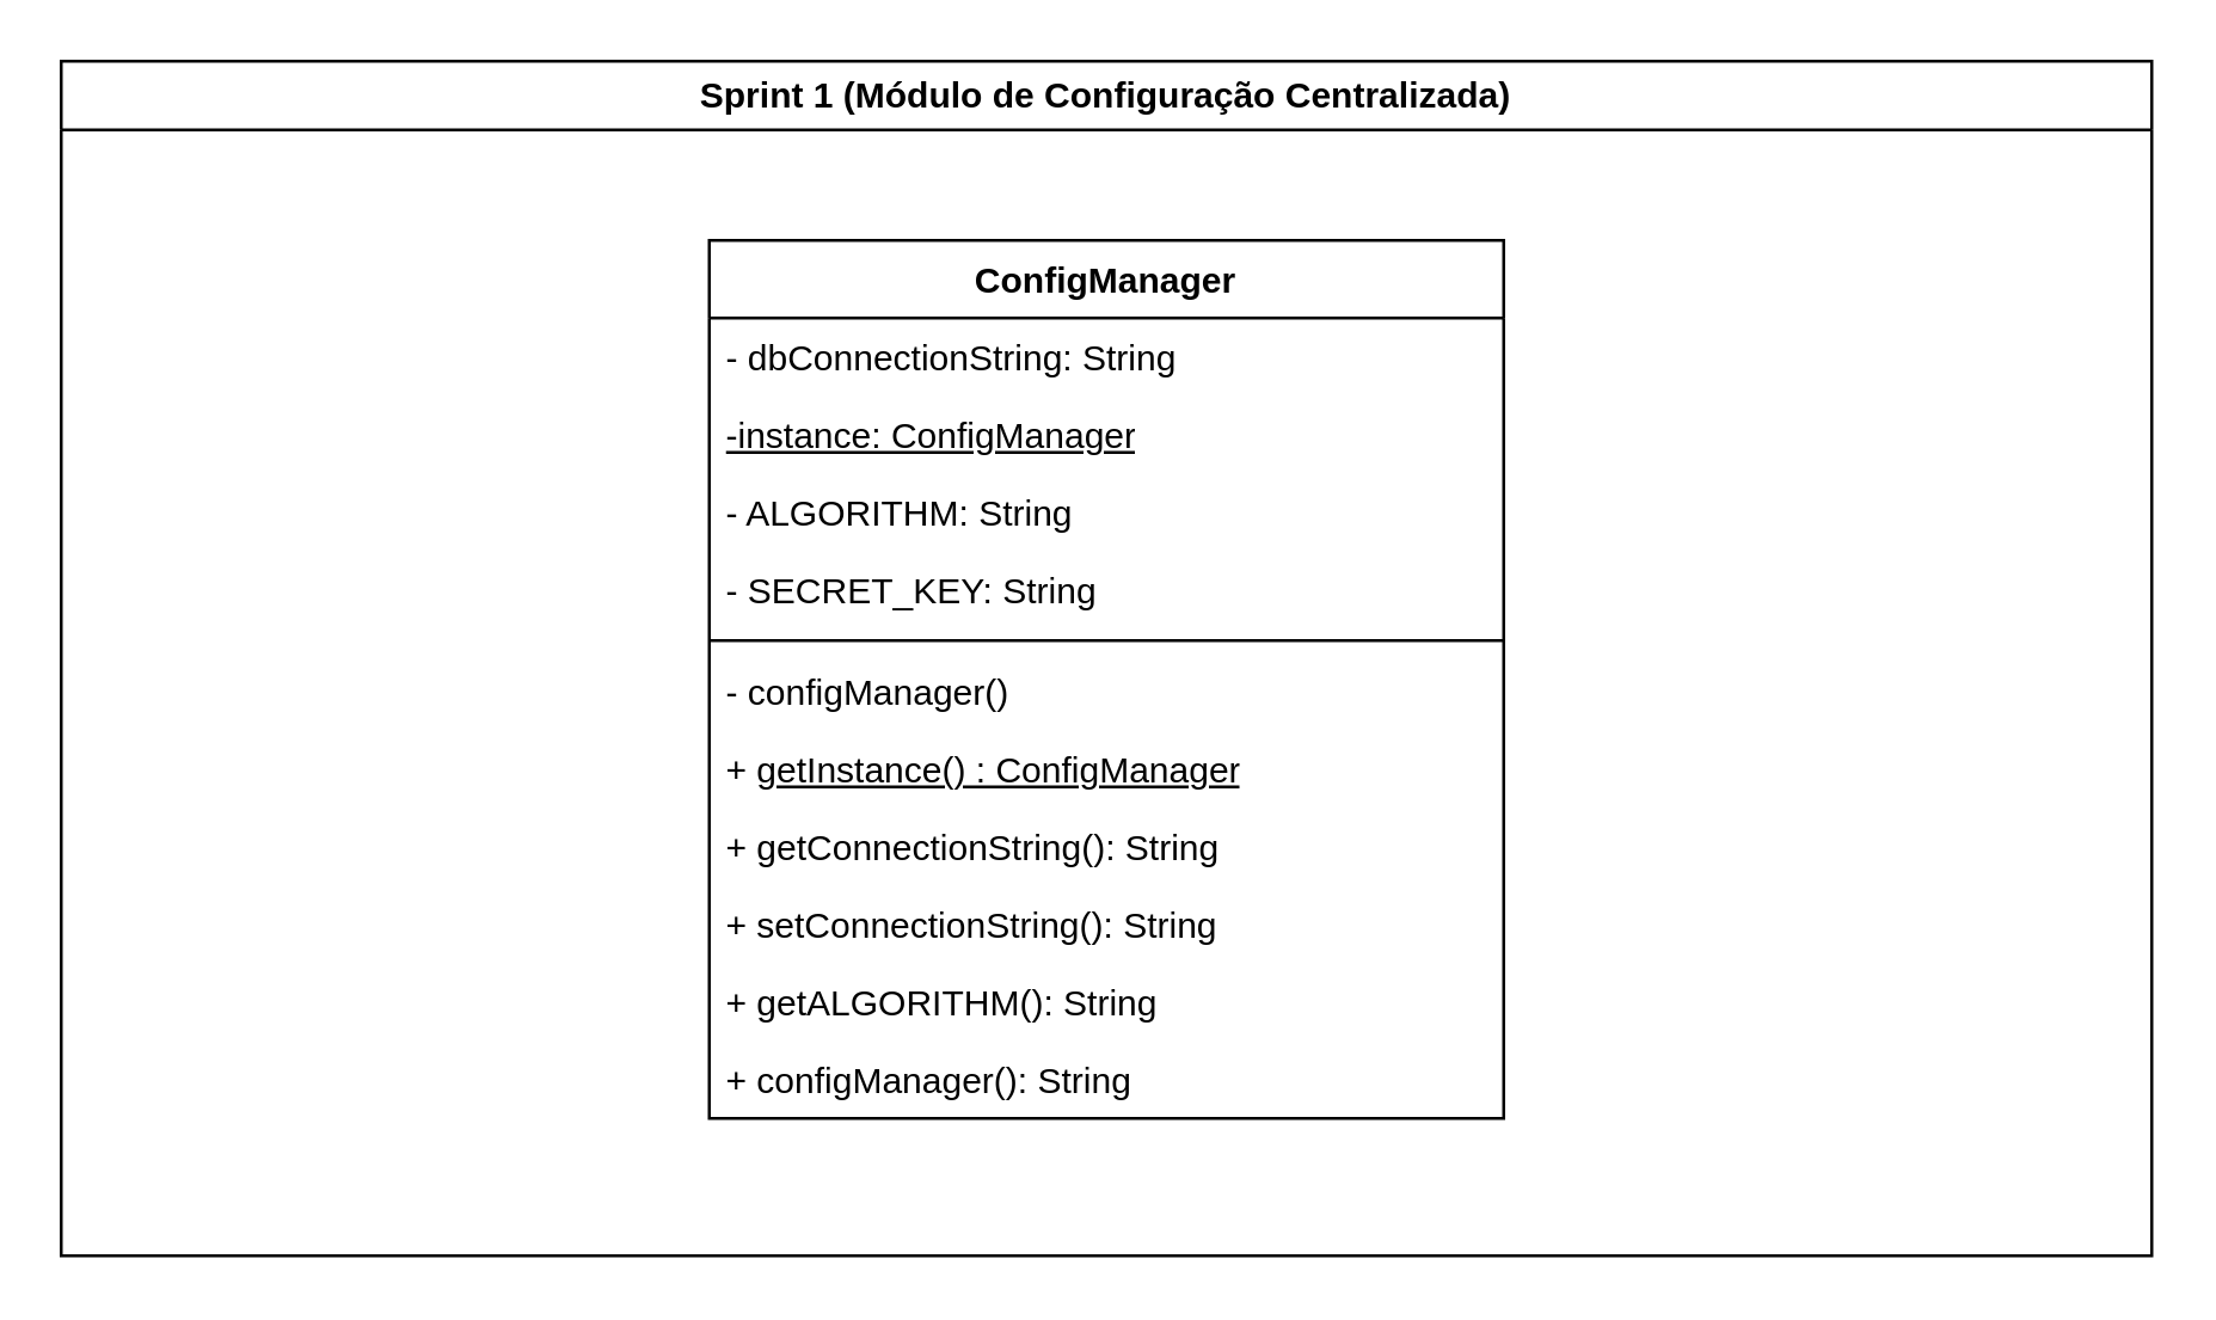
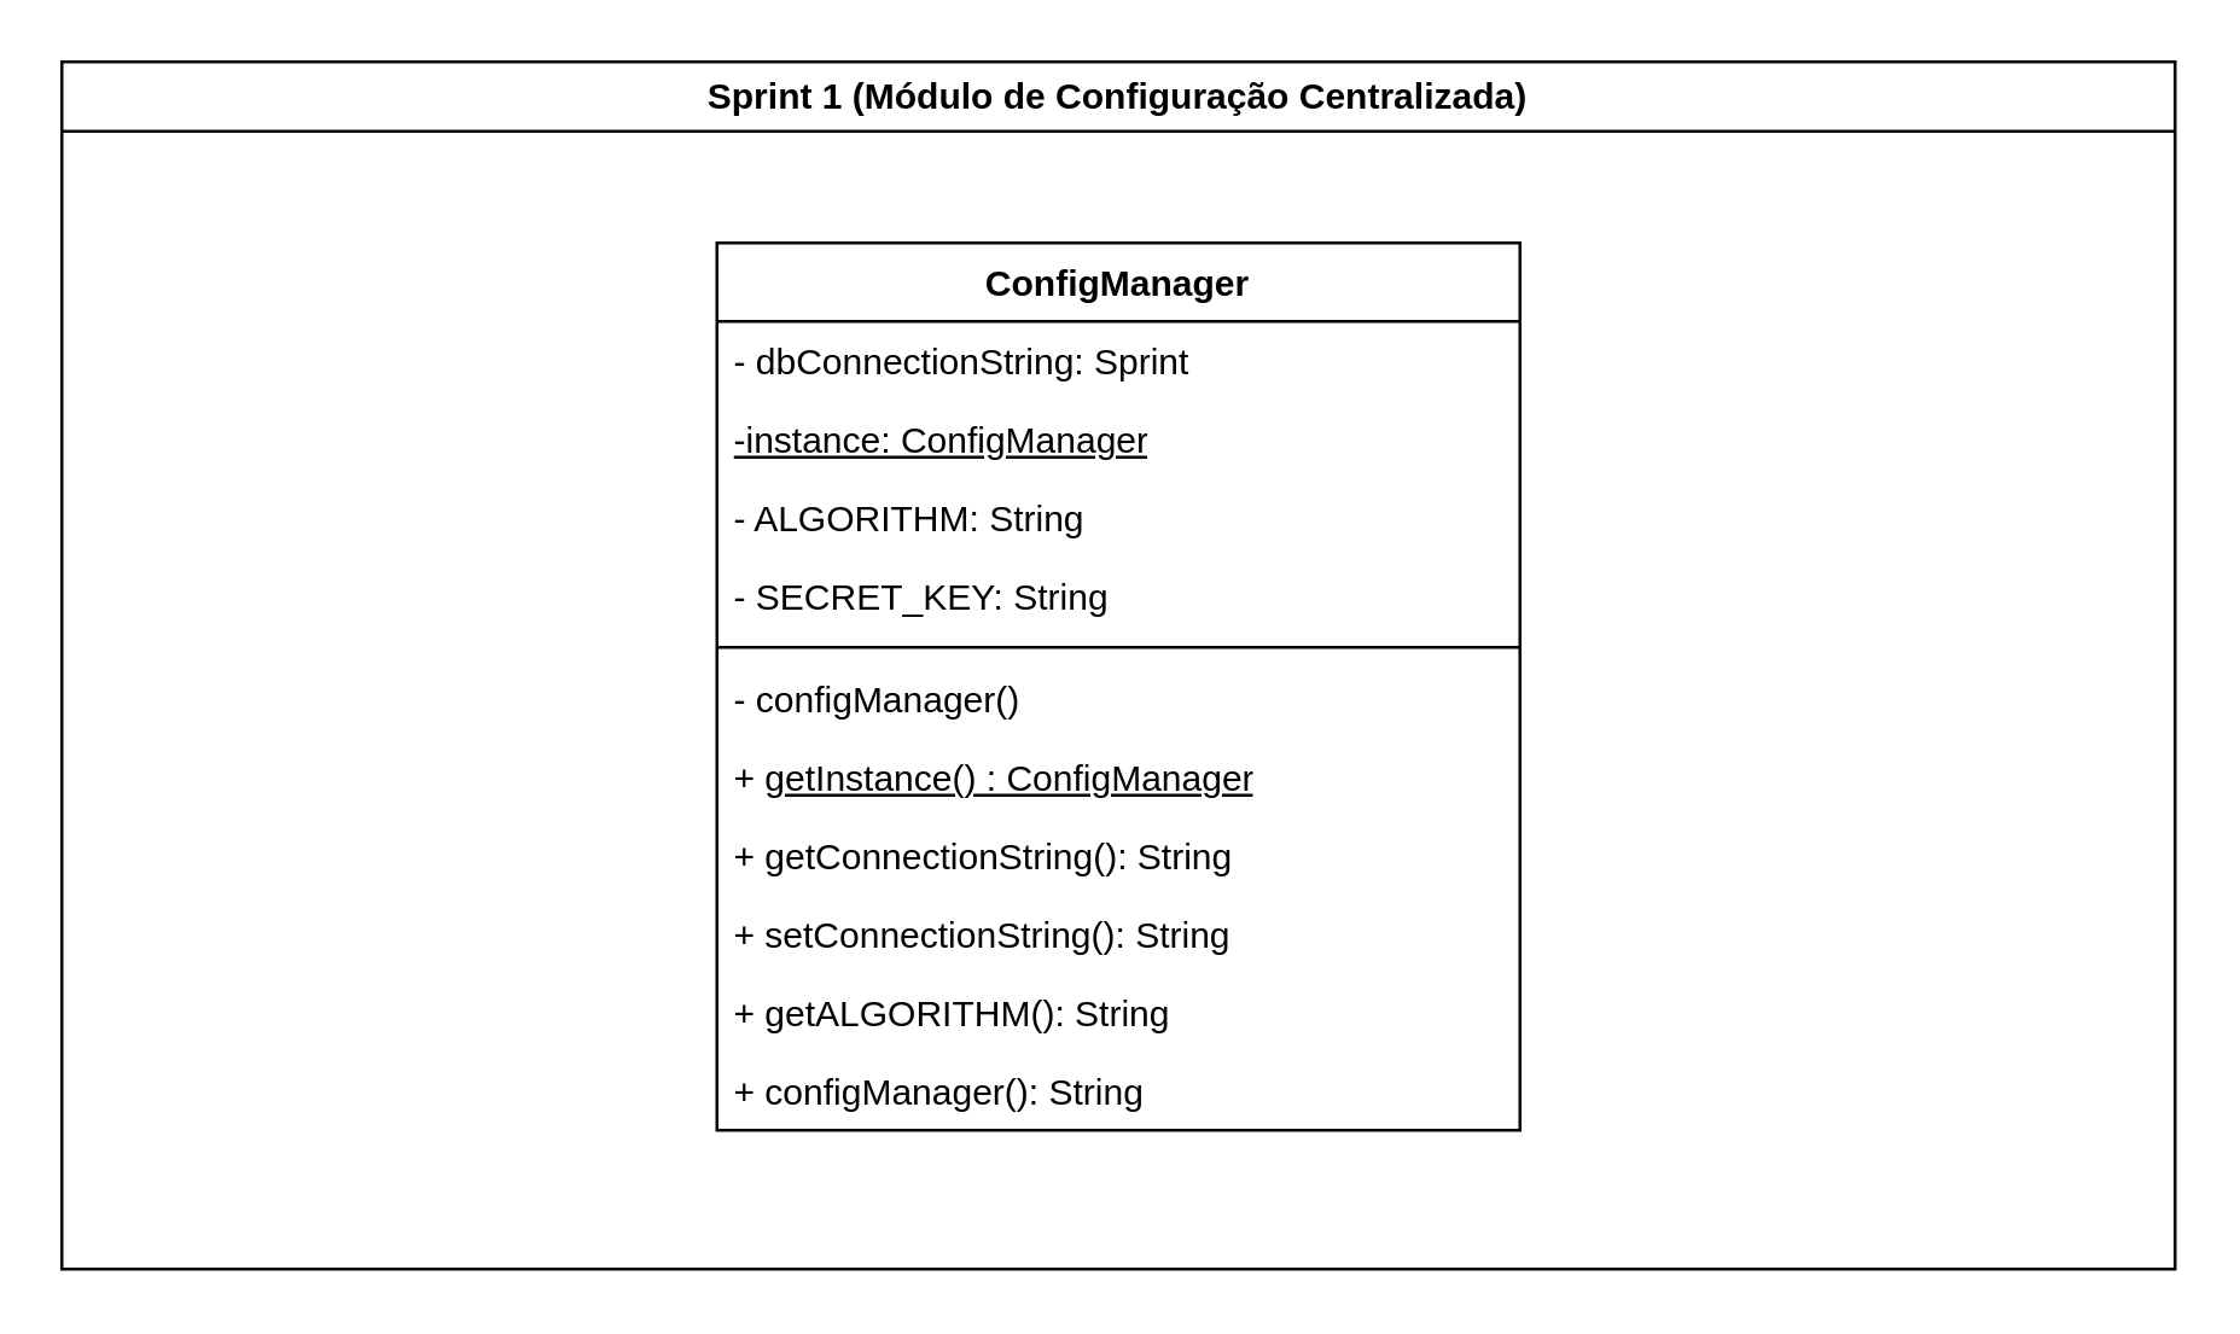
- <mxCell id="4" value="- dbConnectionString: String" style="text;strokeColor=none;fillColor=none;align=left;verticalAlign=top;spacingLeft=4;spacingRight=4;overflow=hidden;rotatable=0;points=[[0,0.5],[1,0.5]];portConstraint=eastwest;whiteSpace=wrap;html=1;" vertex="1" parent="3"><mxGeometry y="26" width="266" height="26" as="geometry" /></mxCell>
+ <mxCell id="4" value="- dbConnectionString: Sprint" style="text;strokeColor=none;fillColor=none;align=left;verticalAlign=top;spacingLeft=4;spacingRight=4;overflow=hidden;rotatable=0;points=[[0,0.5],[1,0.5]];portConstraint=eastwest;whiteSpace=wrap;html=1;" vertex="1" parent="3"><mxGeometry y="26" width="266" height="26" as="geometry" /></mxCell>
